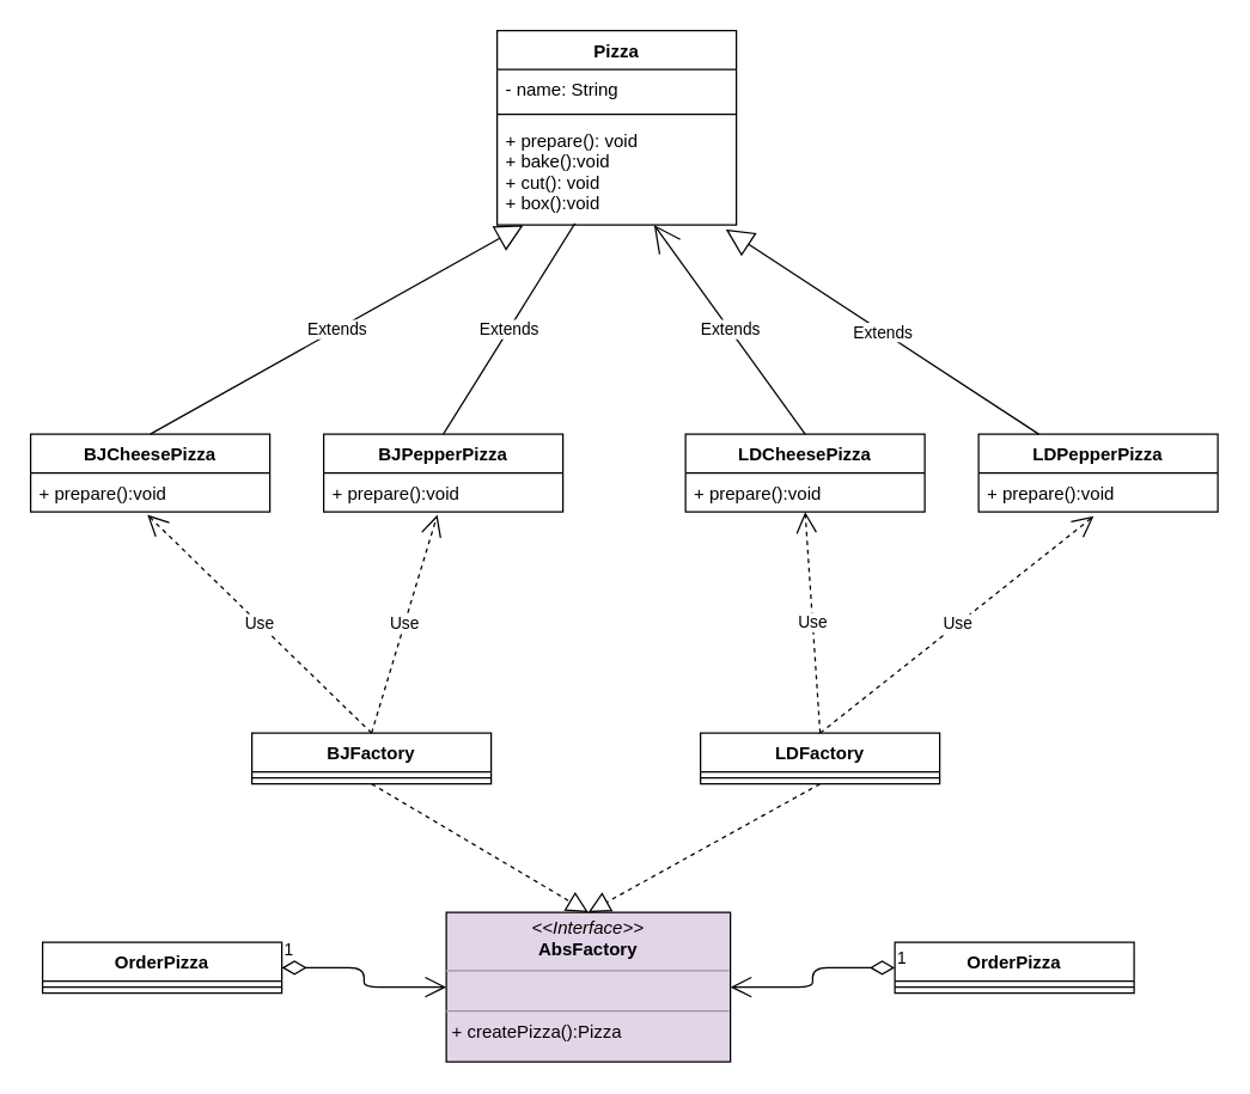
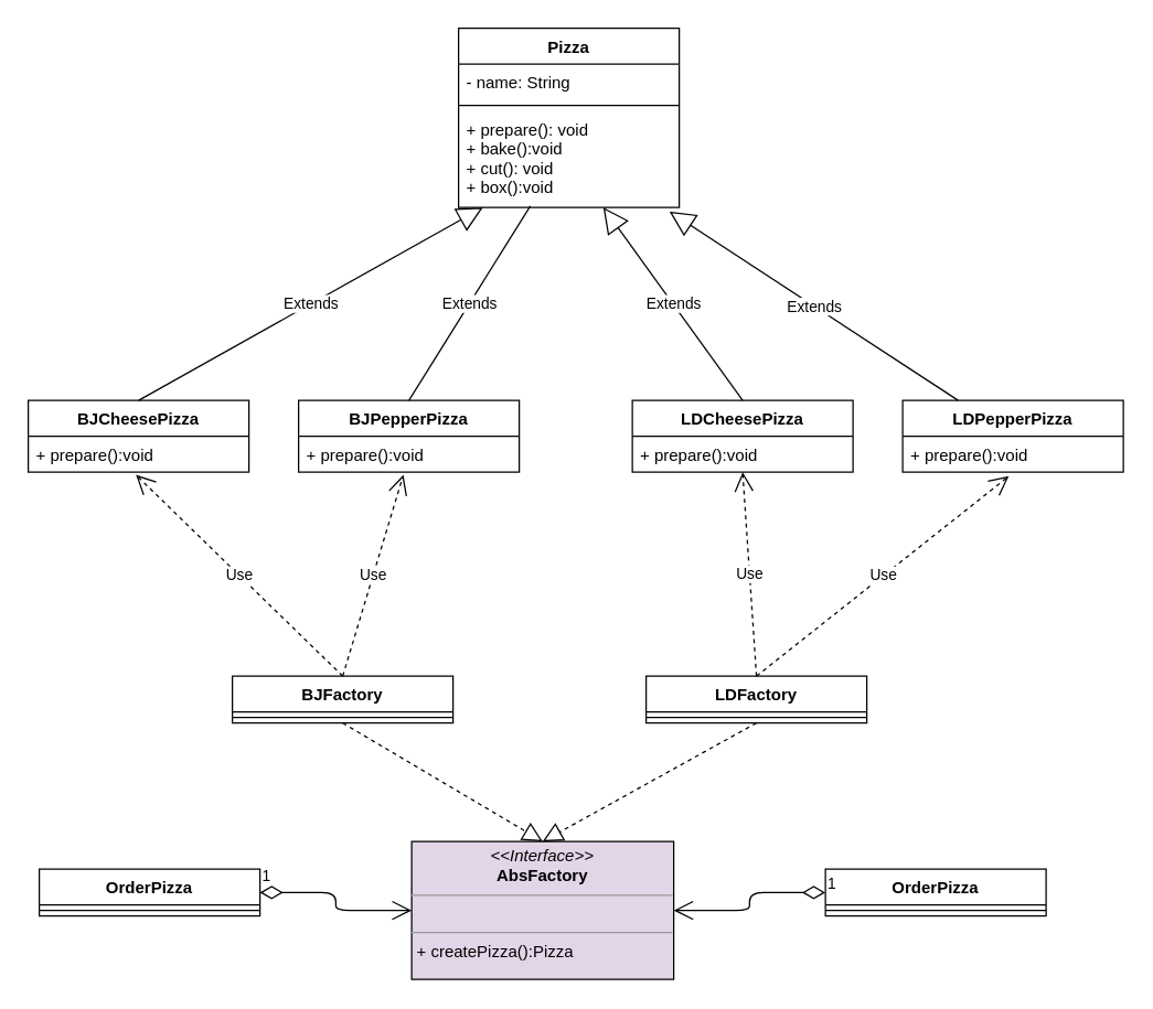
- <mxCell id="18" value="Extends" style="endArrow=open;endSize=16;endFill=0;html=1;exitX=0.5;exitY=0;exitDx=0;exitDy=0;entryX=0.656;entryY=1;entryDx=0;entryDy=0;entryPerimeter=0;" edge="1" parent="1" source="14" target="5"><mxGeometry width="160" relative="1" as="geometry"><mxPoint x="306" y="300" as="sourcePoint" /><mxPoint x="389.04" y="166.02" as="targetPoint" /></mxGeometry></mxCell>
+ <mxCell id="18" value="Extends" style="endArrow=block;endSize=16;endFill=0;html=1;exitX=0.5;exitY=0;exitDx=0;exitDy=0;entryX=0.656;entryY=1;entryDx=0;entryDy=0;entryPerimeter=0;" edge="1" parent="1" source="14" target="5"><mxGeometry width="160" relative="1" as="geometry"><mxPoint x="306" y="300" as="sourcePoint" /><mxPoint x="389.04" y="166.02" as="targetPoint" /></mxGeometry></mxCell>
